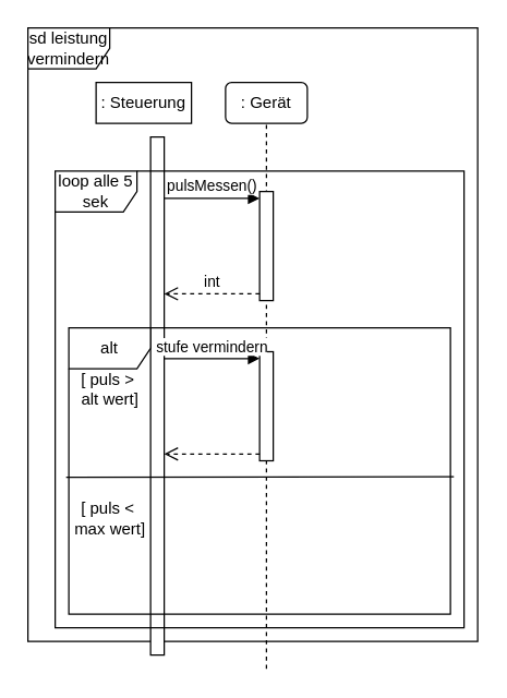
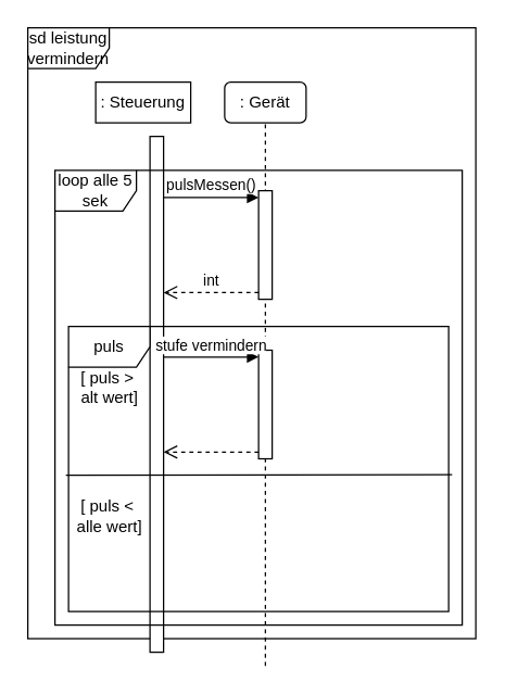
- <mxCell id="11" value="alt" style="shape=umlFrame;whiteSpace=wrap;html=1;pointerEvents=0;" vertex="1" parent="1"><mxGeometry x="50" y="240" width="280" height="210" as="geometry" /></mxCell>
+ <mxCell id="11" value="puls" style="shape=umlFrame;whiteSpace=wrap;html=1;pointerEvents=0;" vertex="1" parent="1"><mxGeometry x="50" y="240" width="280" height="210" as="geometry" /></mxCell>
- <mxCell id="14" value="[ puls &amp;lt;&amp;nbsp;&lt;div&gt;max wert]&lt;/div&gt;" style="text;html=1;align=center;verticalAlign=middle;resizable=0;points=[];autosize=1;strokeColor=none;fillColor=none;" vertex="1" parent="1"><mxGeometry x="40" y="360" width="80" height="40" as="geometry" /></mxCell>
+ <mxCell id="14" value="[ puls &amp;lt;&amp;nbsp;&lt;div&gt;alle wert]&lt;/div&gt;" style="text;html=1;align=center;verticalAlign=middle;resizable=0;points=[];autosize=1;strokeColor=none;fillColor=none;" vertex="1" parent="1"><mxGeometry x="40" y="360" width="80" height="40" as="geometry" /></mxCell>
